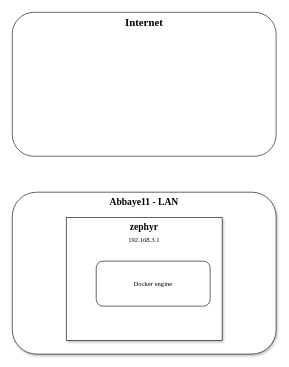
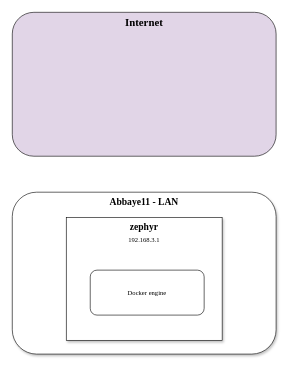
- <mxCell id="2" value="Internet" style="rounded=1;whiteSpace=wrap;html=1;align=center;verticalAlign=top;fontFamily=Comic Sans MS;fontStyle=1;fontSize=18;" vertex="1" parent="1"><mxGeometry x="20" y="20" width="440" height="240" as="geometry" /></mxCell>
+ <mxCell id="2" value="Internet" style="rounded=1;whiteSpace=wrap;html=1;align=center;verticalAlign=top;fontFamily=Comic Sans MS;fontStyle=1;fontSize=18;fillColor=#e1d5e7;" vertex="1" parent="1"><mxGeometry x="20" y="20" width="440" height="240" as="geometry" /></mxCell>
- <mxCell id="5" value="Docker engine" style="rounded=1;whiteSpace=wrap;html=1;fontFamily=Comic Sans MS;fontSize=11;" vertex="1" parent="1"><mxGeometry x="160" y="435" width="190" height="75" as="geometry" /></mxCell>
+ <mxCell id="5" value="Docker engine" style="rounded=1;whiteSpace=wrap;html=1;fontFamily=Comic Sans MS;fontSize=11;" vertex="1" parent="1"><mxGeometry x="150" y="450" width="190" height="75" as="geometry" /></mxCell>
